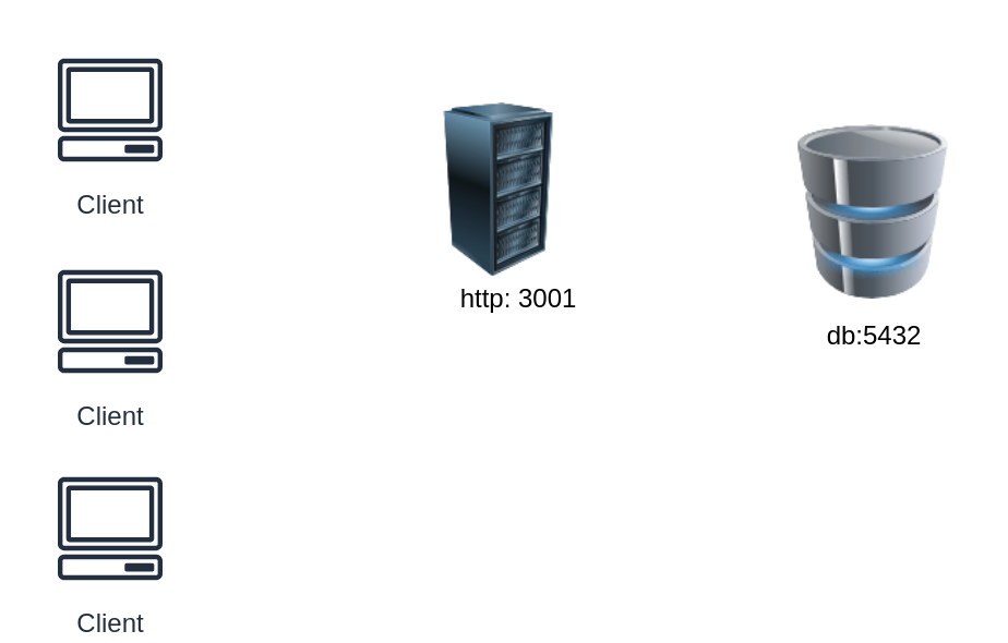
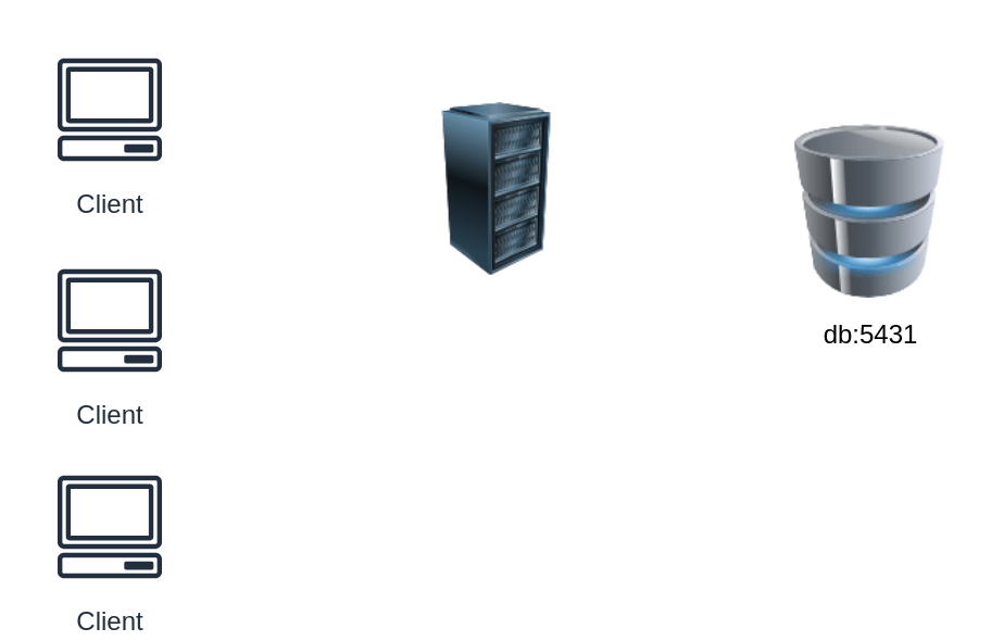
- <mxCell id="5" value="http: 3001" style="text;html=1;align=center;verticalAlign=middle;resizable=0;points=[];autosize=1;" parent="3" vertex="1"><mxGeometry x="3.81" y="80" width="70" height="20" as="geometry" /></mxCell>
- <mxCell id="10" value="db:5432" style="text;html=1;align=center;verticalAlign=middle;resizable=0;points=[];autosize=1;" vertex="1" parent="8"><mxGeometry x="10" y="87" width="60" height="20" as="geometry" /></mxCell>
+ <mxCell id="10" value="db:5431" style="text;html=1;align=center;verticalAlign=middle;resizable=0;points=[];autosize=1;" vertex="1" parent="8"><mxGeometry x="10" y="87" width="60" height="20" as="geometry" /></mxCell>
